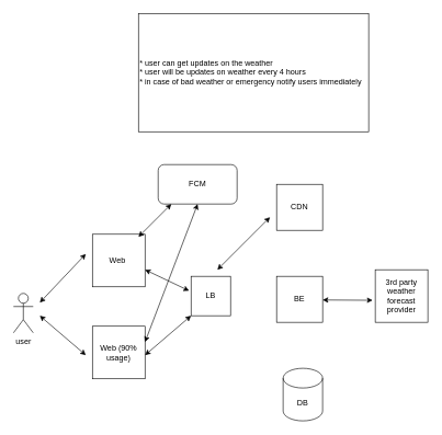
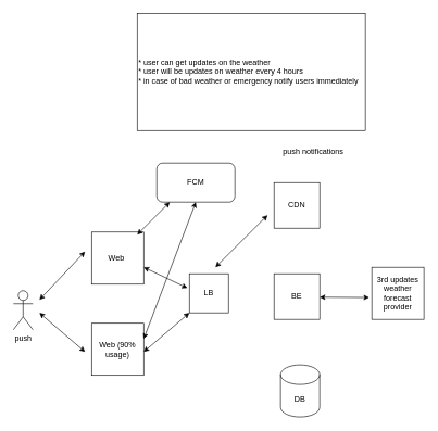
+ <mxCell id="20" value="push notifications" style="text;html=1;align=center;verticalAlign=middle;resizable=0;points=[];autosize=1;strokeColor=none;fillColor=none;" vertex="1" parent="1"><mxGeometry x="420" y="218" width="120" height="30" as="geometry" /></mxCell>
- <mxCell id="8" value="3rd party weather forecast provider" style="whiteSpace=wrap;html=1;aspect=fixed;" vertex="1" parent="1"><mxGeometry x="570" y="410" width="80" height="80" as="geometry" /></mxCell>
+ <mxCell id="8" value="3rd updates weather forecast provider" style="whiteSpace=wrap;html=1;aspect=fixed;" vertex="1" parent="1"><mxGeometry x="570" y="410" width="80" height="80" as="geometry" /></mxCell>
- <mxCell id="2" value="user" style="shape=umlActor;verticalLabelPosition=bottom;verticalAlign=top;html=1;outlineConnect=0;" vertex="1" parent="1"><mxGeometry x="20" y="446" width="30" height="60" as="geometry" /></mxCell>
+ <mxCell id="2" value="push" style="shape=umlActor;verticalLabelPosition=bottom;verticalAlign=top;html=1;outlineConnect=0;" vertex="1" parent="1"><mxGeometry x="20" y="446" width="30" height="60" as="geometry" /></mxCell>
